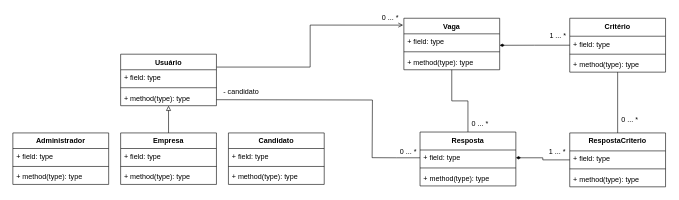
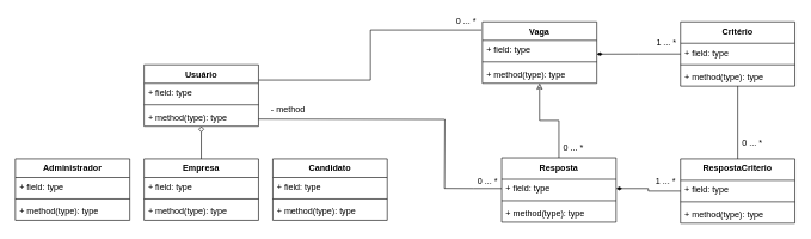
- <mxCell id="3" style="edgeStyle=orthogonalEdgeStyle;rounded=0;orthogonalLoop=1;jettySize=auto;html=1;exitX=1;exitY=0.25;exitDx=0;exitDy=0;entryX=-0.008;entryY=0.133;entryDx=0;entryDy=0;entryPerimeter=0;endArrow=open;endFill=0;" parent="1" source="25" target="17" edge="1"><mxGeometry relative="1" as="geometry" /></mxCell>
+ <mxCell id="3" style="edgeStyle=orthogonalEdgeStyle;rounded=0;orthogonalLoop=1;jettySize=auto;html=1;exitX=1;exitY=0.25;exitDx=0;exitDy=0;entryX=-0.008;entryY=0.133;entryDx=0;entryDy=0;entryPerimeter=0;endArrow=none;endFill=0;" parent="1" source="25" target="17" edge="1"><mxGeometry relative="1" as="geometry" /></mxCell>
- <mxCell id="2" style="edgeStyle=orthogonalEdgeStyle;rounded=0;orthogonalLoop=1;jettySize=auto;html=1;exitX=0.5;exitY=0;exitDx=0;exitDy=0;entryX=0.5;entryY=1;entryDx=0;entryDy=0;endArrow=none;endFill=0;" parent="1" source="21" target="17" edge="1"><mxGeometry relative="1" as="geometry" /></mxCell>
+ <mxCell id="2" style="edgeStyle=orthogonalEdgeStyle;rounded=0;orthogonalLoop=1;jettySize=auto;html=1;exitX=0.5;exitY=0;exitDx=0;exitDy=0;entryX=0.5;entryY=1;entryDx=0;entryDy=0;endArrow=classic;endFill=0;" parent="1" source="21" target="17" edge="1"><mxGeometry relative="1" as="geometry" /></mxCell>
- <mxCell id="16" value="- candidato" style="text;html=1;align=center;verticalAlign=middle;resizable=0;points=[];autosize=1;" parent="1" vertex="1"><mxGeometry x="366" y="143" width="70" height="20" as="geometry" /></mxCell>
+ <mxCell id="16" value="- method" style="text;html=1;align=center;verticalAlign=middle;resizable=0;points=[];autosize=1;" parent="1" vertex="1"><mxGeometry x="366" y="143" width="70" height="20" as="geometry" /></mxCell>
- <mxCell id="4" style="edgeStyle=orthogonalEdgeStyle;rounded=0;orthogonalLoop=1;jettySize=auto;html=1;exitX=0.5;exitY=0;exitDx=0;exitDy=0;entryX=0.5;entryY=1;entryDx=0;entryDy=0;endArrow=block;endFill=0;" parent="1" source="33" target="25" edge="1"><mxGeometry relative="1" as="geometry" /></mxCell>
+ <mxCell id="4" style="edgeStyle=orthogonalEdgeStyle;rounded=0;orthogonalLoop=1;jettySize=auto;html=1;exitX=0.5;exitY=0;exitDx=0;exitDy=0;entryX=0.5;entryY=1;entryDx=0;entryDy=0;endArrow=diamond;endFill=0;" parent="1" source="33" target="25" edge="1"><mxGeometry relative="1" as="geometry" /></mxCell>
